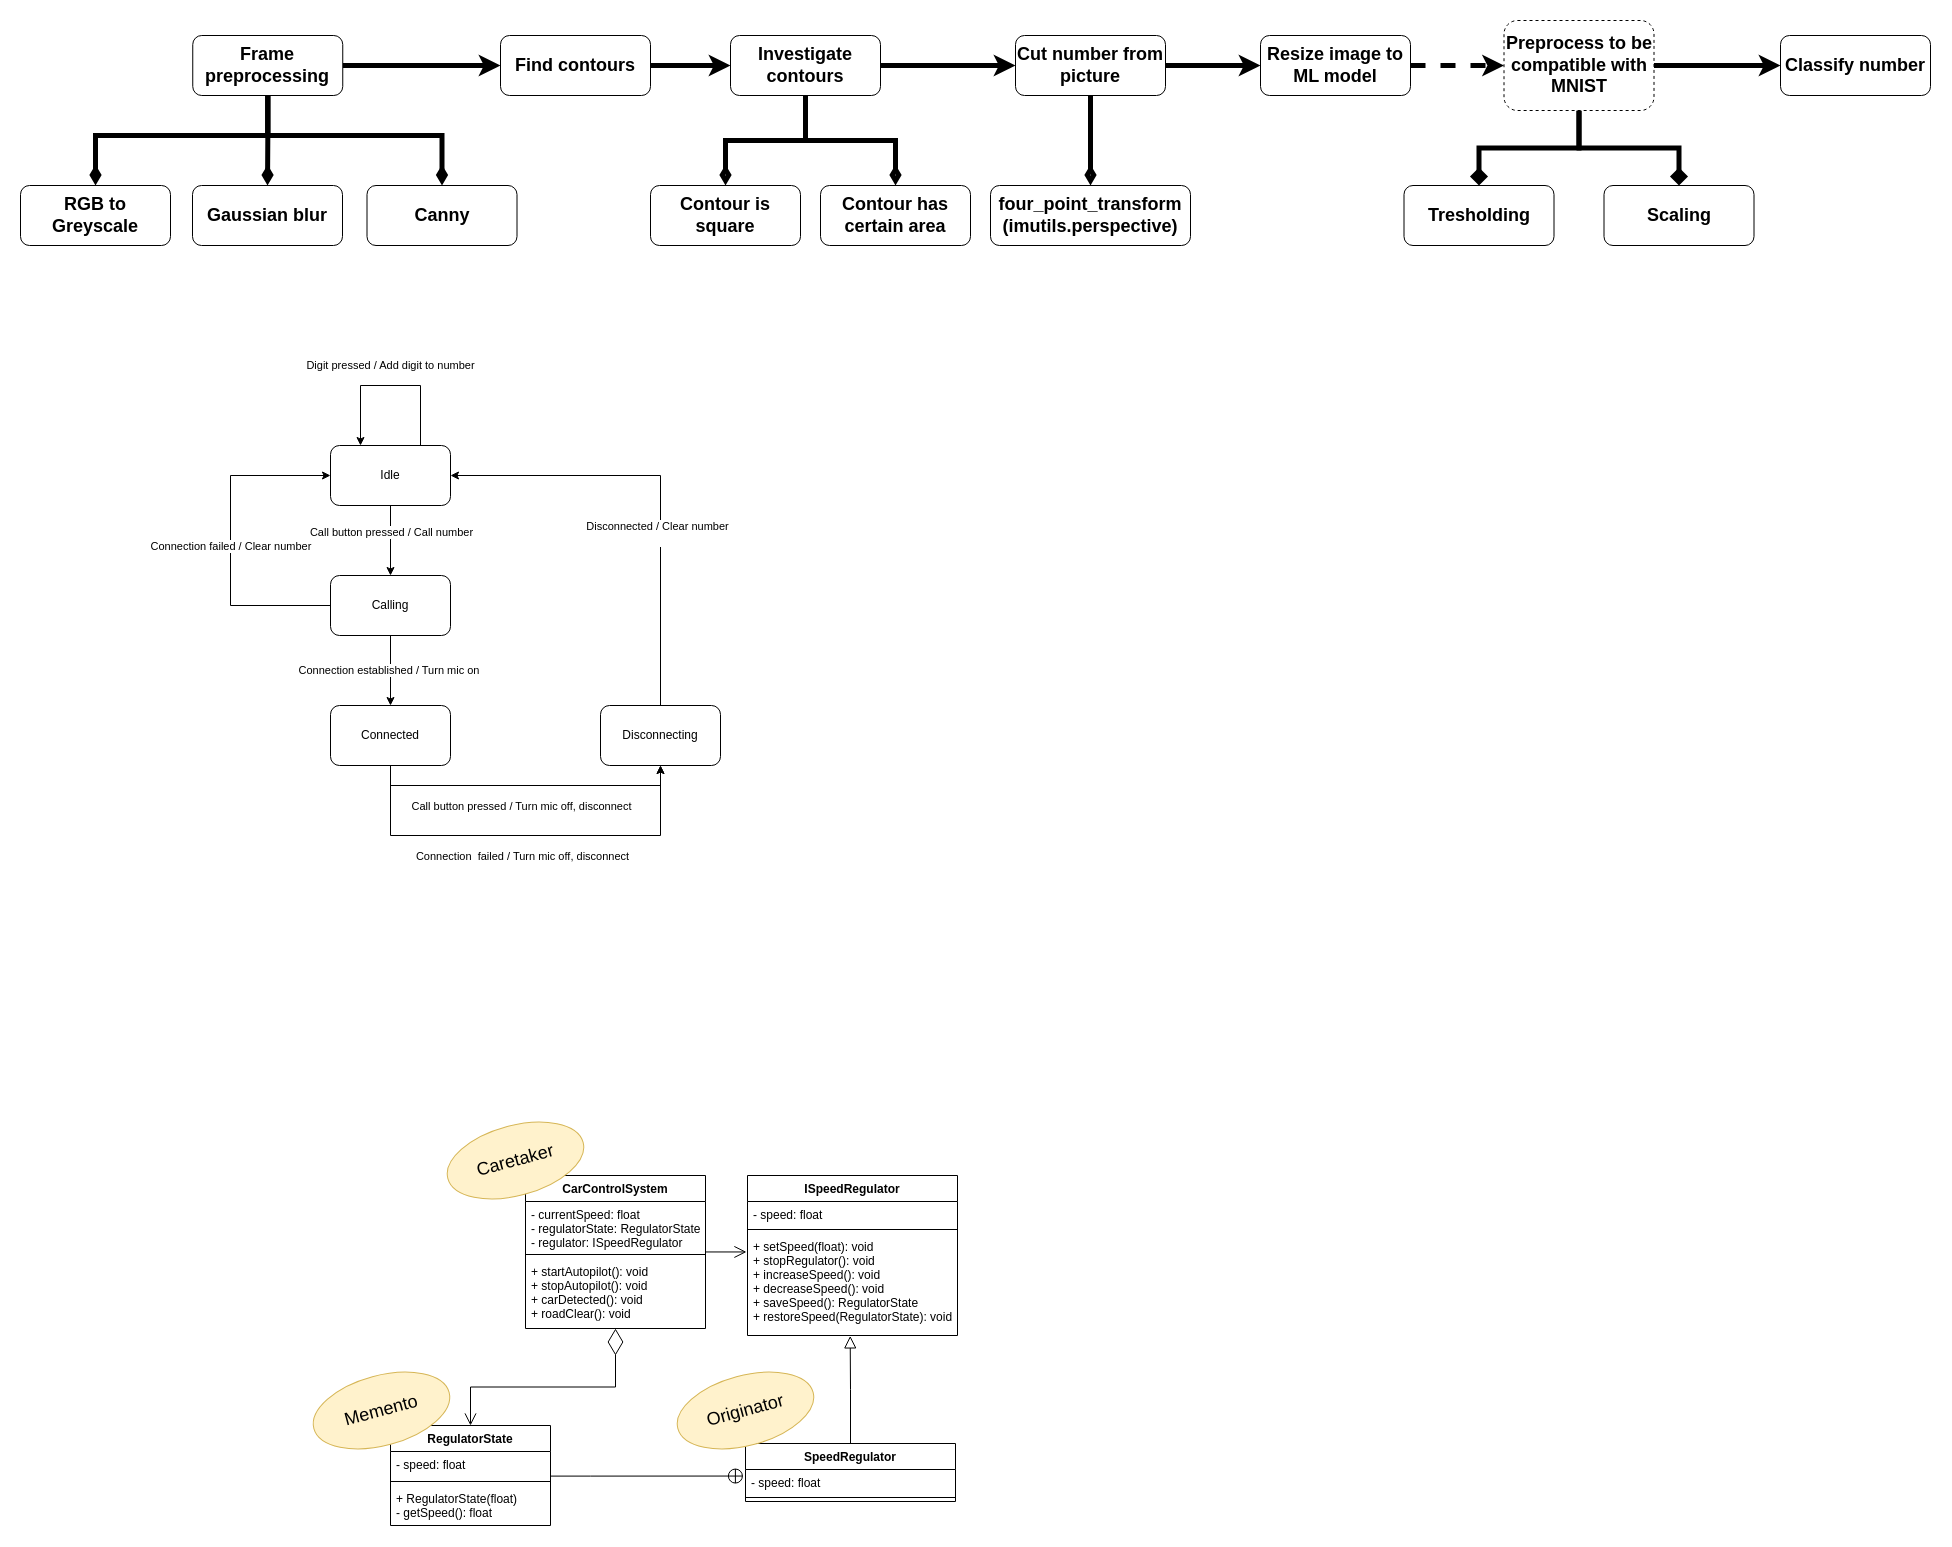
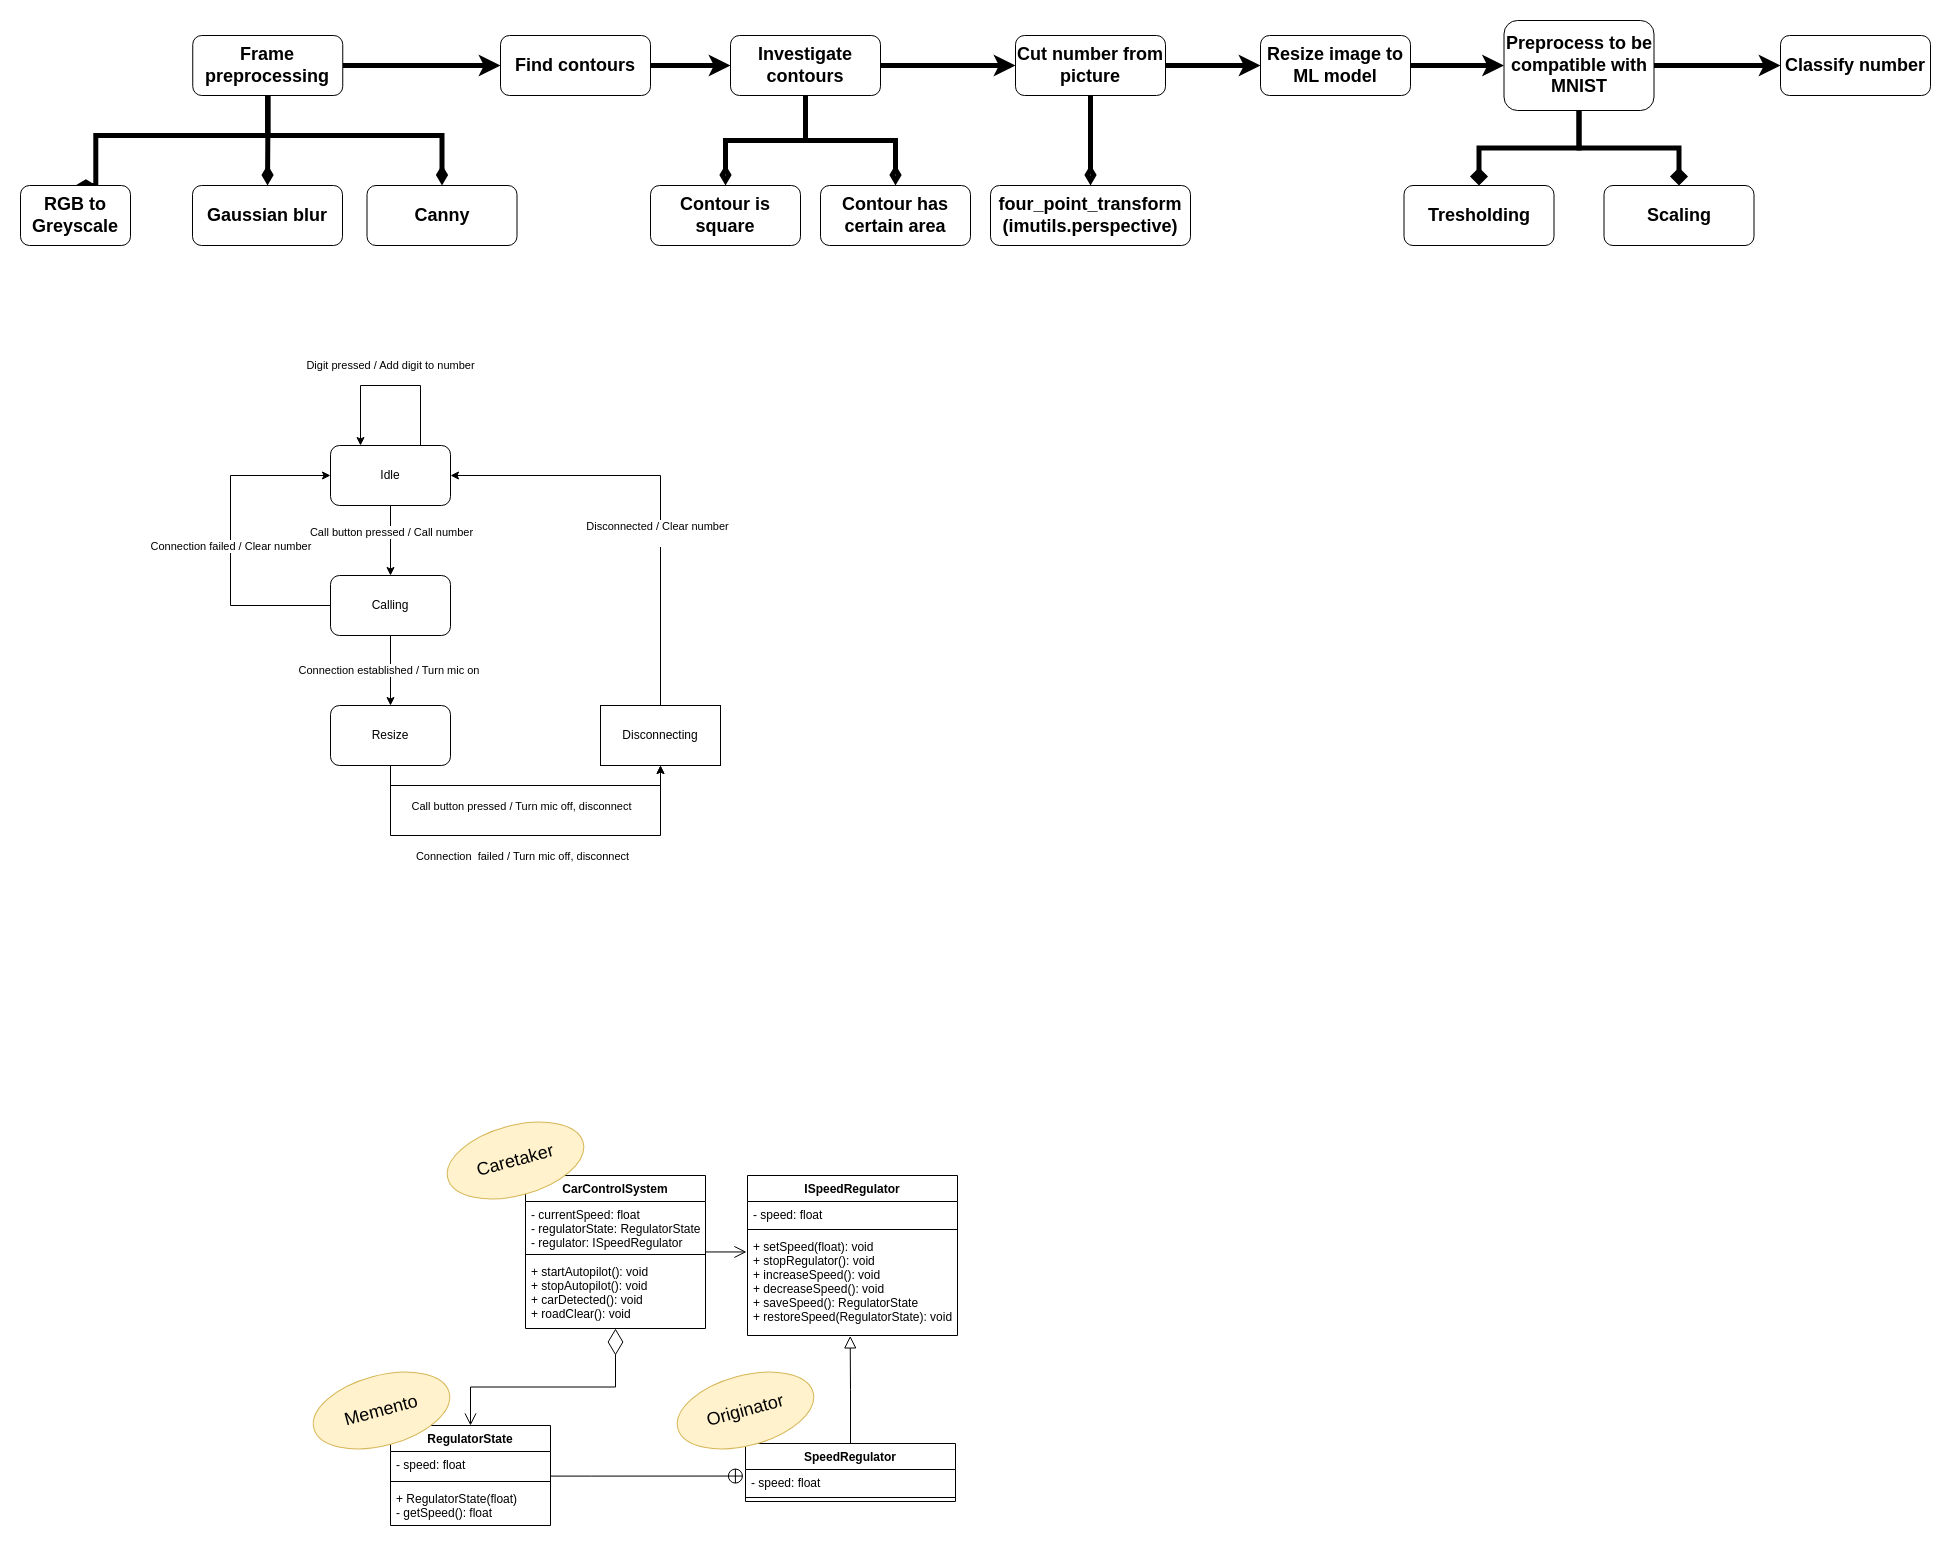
- <mxCell id="22" style="edgeStyle=orthogonalEdgeStyle;rounded=0;orthogonalLoop=1;jettySize=auto;html=1;entryX=0;entryY=0.5;entryDx=0;entryDy=0;fontSize=18;endArrow=classic;endFill=1;strokeWidth=5;dashed=1;" parent="1" source="23" target="27" edge="1"><mxGeometry relative="1" as="geometry" /></mxCell>
+ <mxCell id="22" style="edgeStyle=orthogonalEdgeStyle;rounded=0;orthogonalLoop=1;jettySize=auto;html=1;entryX=0;entryY=0.5;entryDx=0;entryDy=0;fontSize=18;endArrow=classic;endFill=1;strokeWidth=5;" parent="1" source="23" target="27" edge="1"><mxGeometry relative="1" as="geometry" /></mxCell>
- <mxCell id="27" value="&lt;span style=&quot;font-size: 18px&quot;&gt;&lt;b&gt;Preprocess to be compatible with MNIST&lt;/b&gt;&lt;/span&gt;" style="rounded=1;whiteSpace=wrap;html=1;dashed=1;" parent="1" vertex="1"><mxGeometry x="1503.5" y="20" width="150" height="90" as="geometry" /></mxCell>
+ <mxCell id="27" value="&lt;span style=&quot;font-size: 18px&quot;&gt;&lt;b&gt;Preprocess to be compatible with MNIST&lt;/b&gt;&lt;/span&gt;" style="rounded=1;whiteSpace=wrap;html=1;" parent="1" vertex="1"><mxGeometry x="1503.5" y="20" width="150" height="90" as="geometry" /></mxCell>
- <mxCell id="7" value="&lt;b&gt;&lt;font style=&quot;font-size: 18px&quot;&gt;RGB to Greyscale&lt;/font&gt;&lt;/b&gt;" style="rounded=1;whiteSpace=wrap;html=1;" parent="1" vertex="1"><mxGeometry x="20" y="185" width="150" height="60" as="geometry" /></mxCell>
+ <mxCell id="7" value="&lt;b&gt;&lt;font style=&quot;font-size: 18px&quot;&gt;RGB to Greyscale&lt;/font&gt;&lt;/b&gt;" style="rounded=1;whiteSpace=wrap;html=1;" parent="1" vertex="1"><mxGeometry x="20" y="185" width="110" height="60" as="geometry" /></mxCell>
- <mxCell id="42" value="Connected" style="rounded=1;whiteSpace=wrap;html=1;" parent="1" vertex="1"><mxGeometry x="330" y="705" width="120" height="60" as="geometry" /></mxCell>
+ <mxCell id="42" value="Resize" style="rounded=1;whiteSpace=wrap;html=1;" parent="1" vertex="1"><mxGeometry x="330" y="705" width="120" height="60" as="geometry" /></mxCell>
- <mxCell id="45" value="Disconnecting" style="rounded=1;whiteSpace=wrap;html=1;" parent="1" vertex="1"><mxGeometry x="600" y="705" width="120" height="60" as="geometry" /></mxCell>
+ <mxCell id="45" value="Disconnecting" style="whiteSpace=wrap;html=1;rounded=0;" parent="1" vertex="1"><mxGeometry x="600" y="705" width="120" height="60" as="geometry" /></mxCell>
